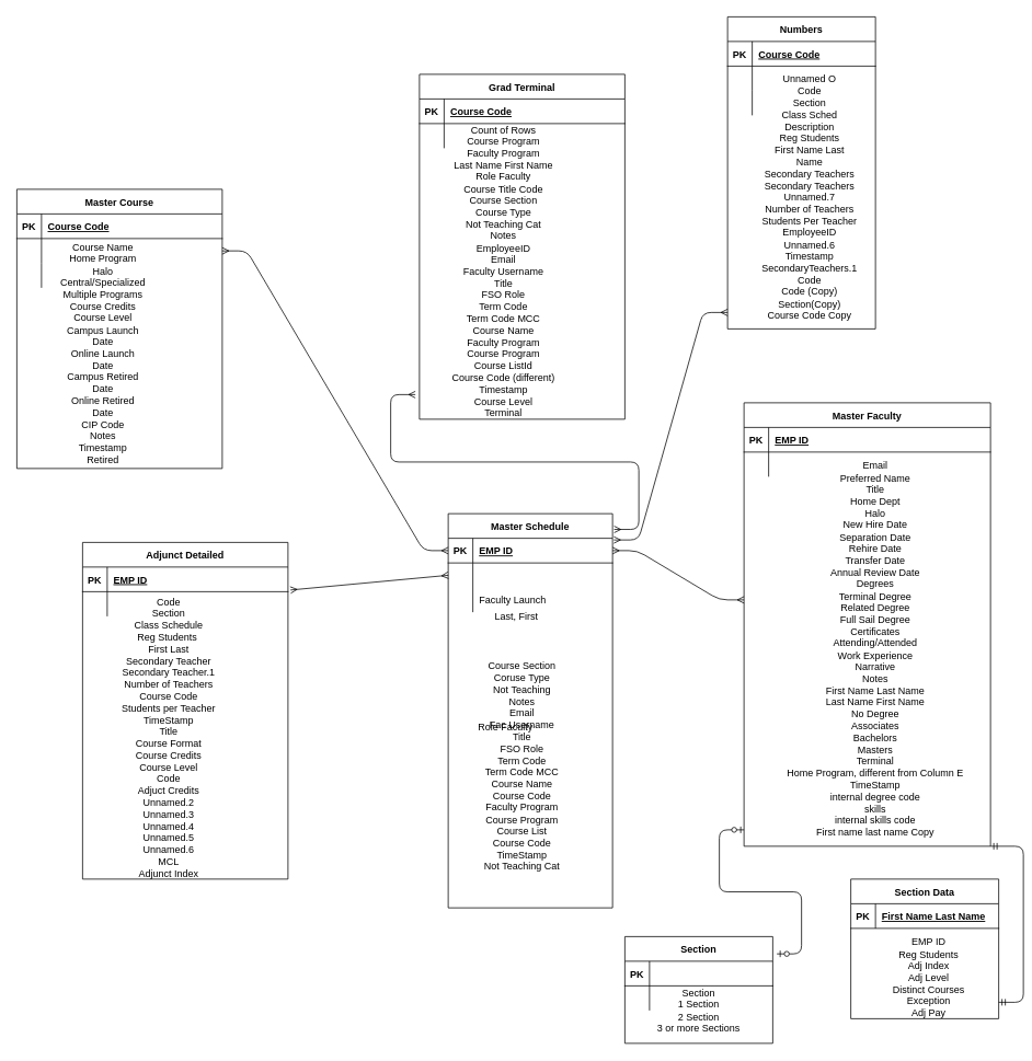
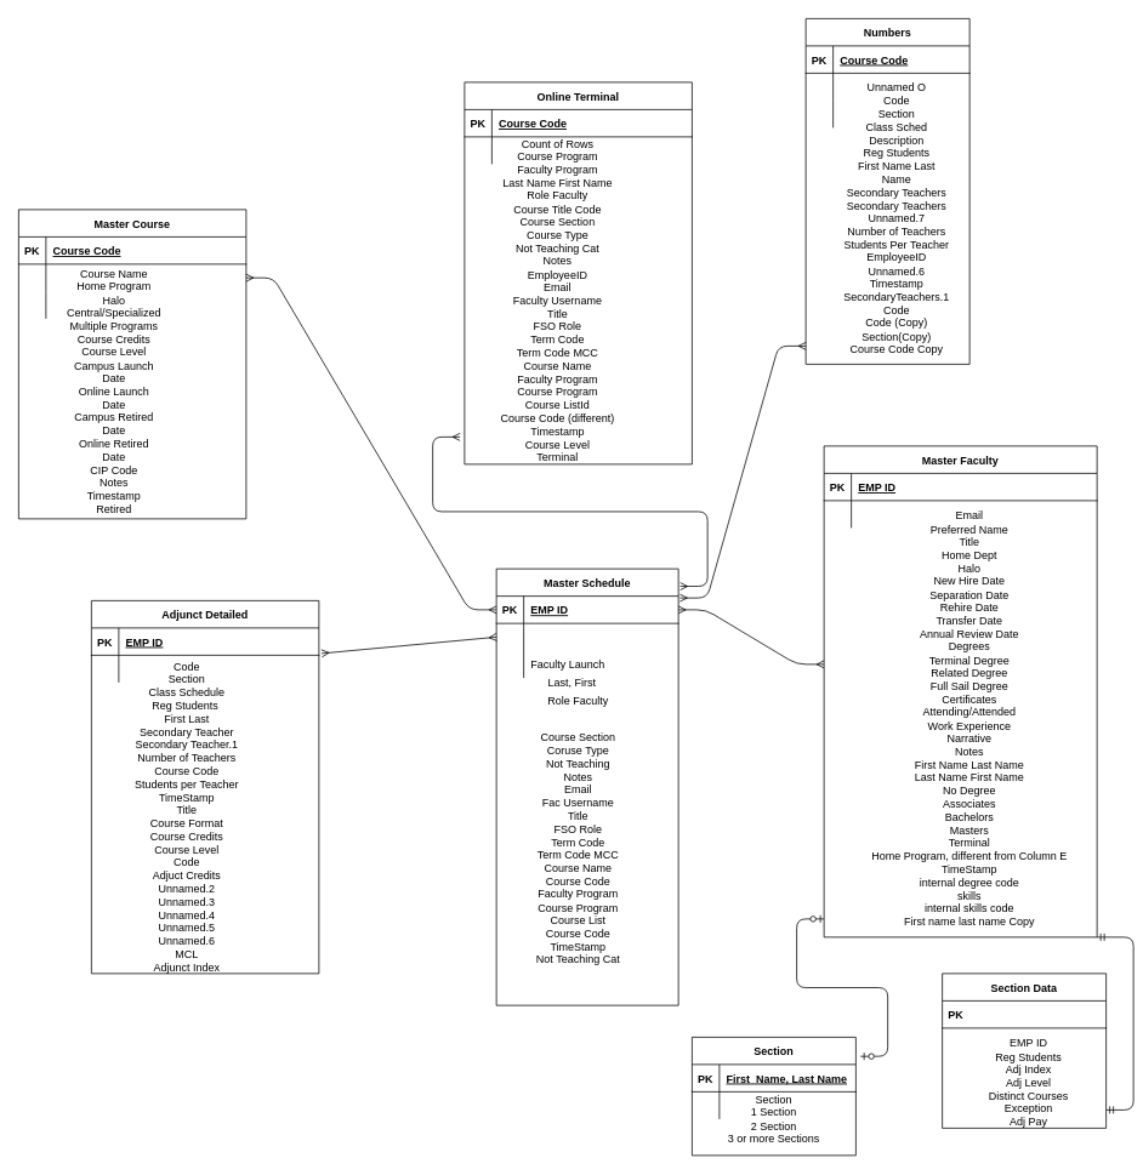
- <mxCell id="35" value="Grad Terminal" style="shape=table;startSize=30;container=1;collapsible=1;childLayout=tableLayout;fixedRows=1;rowLines=0;fontStyle=1;align=center;resizeLast=1;" parent="1" vertex="1"><mxGeometry x="510" y="90" width="250" height="420" as="geometry" /></mxCell>
+ <mxCell id="35" value="Online Terminal" style="shape=table;startSize=30;container=1;collapsible=1;childLayout=tableLayout;fixedRows=1;rowLines=0;fontStyle=1;align=center;resizeLast=1;" parent="1" vertex="1"><mxGeometry x="510" y="90" width="250" height="420" as="geometry" /></mxCell>
- <mxCell id="30" value="Role Faculty" style="text;html=1;strokeColor=none;fillColor=none;align=center;verticalAlign=middle;whiteSpace=wrap;rounded=0;" parent="1" vertex="1"><mxGeometry x="565" y="875" width="100" height="20" as="geometry" /></mxCell>
+ <mxCell id="30" value="Role Faculty" style="text;html=1;strokeColor=none;fillColor=none;align=center;verticalAlign=middle;whiteSpace=wrap;rounded=0;" parent="1" vertex="1"><mxGeometry x="585" y="760" width="100" height="20" as="geometry" /></mxCell>
- <mxCell id="76" value="First Name Last Name" style="shape=partialRectangle;connectable=0;fillColor=none;top=0;left=0;bottom=0;right=0;align=left;spacingLeft=6;fontStyle=5;overflow=hidden;" parent="74" vertex="1"><mxGeometry x="30" width="150" height="30" as="geometry" /></mxCell>
+ <mxCell id="68" value="First  Name, Last Name" style="shape=partialRectangle;connectable=0;fillColor=none;top=0;left=0;bottom=0;right=0;align=left;spacingLeft=6;fontStyle=5;overflow=hidden;" parent="66" vertex="1"><mxGeometry x="30" width="150" height="30" as="geometry" /></mxCell>
